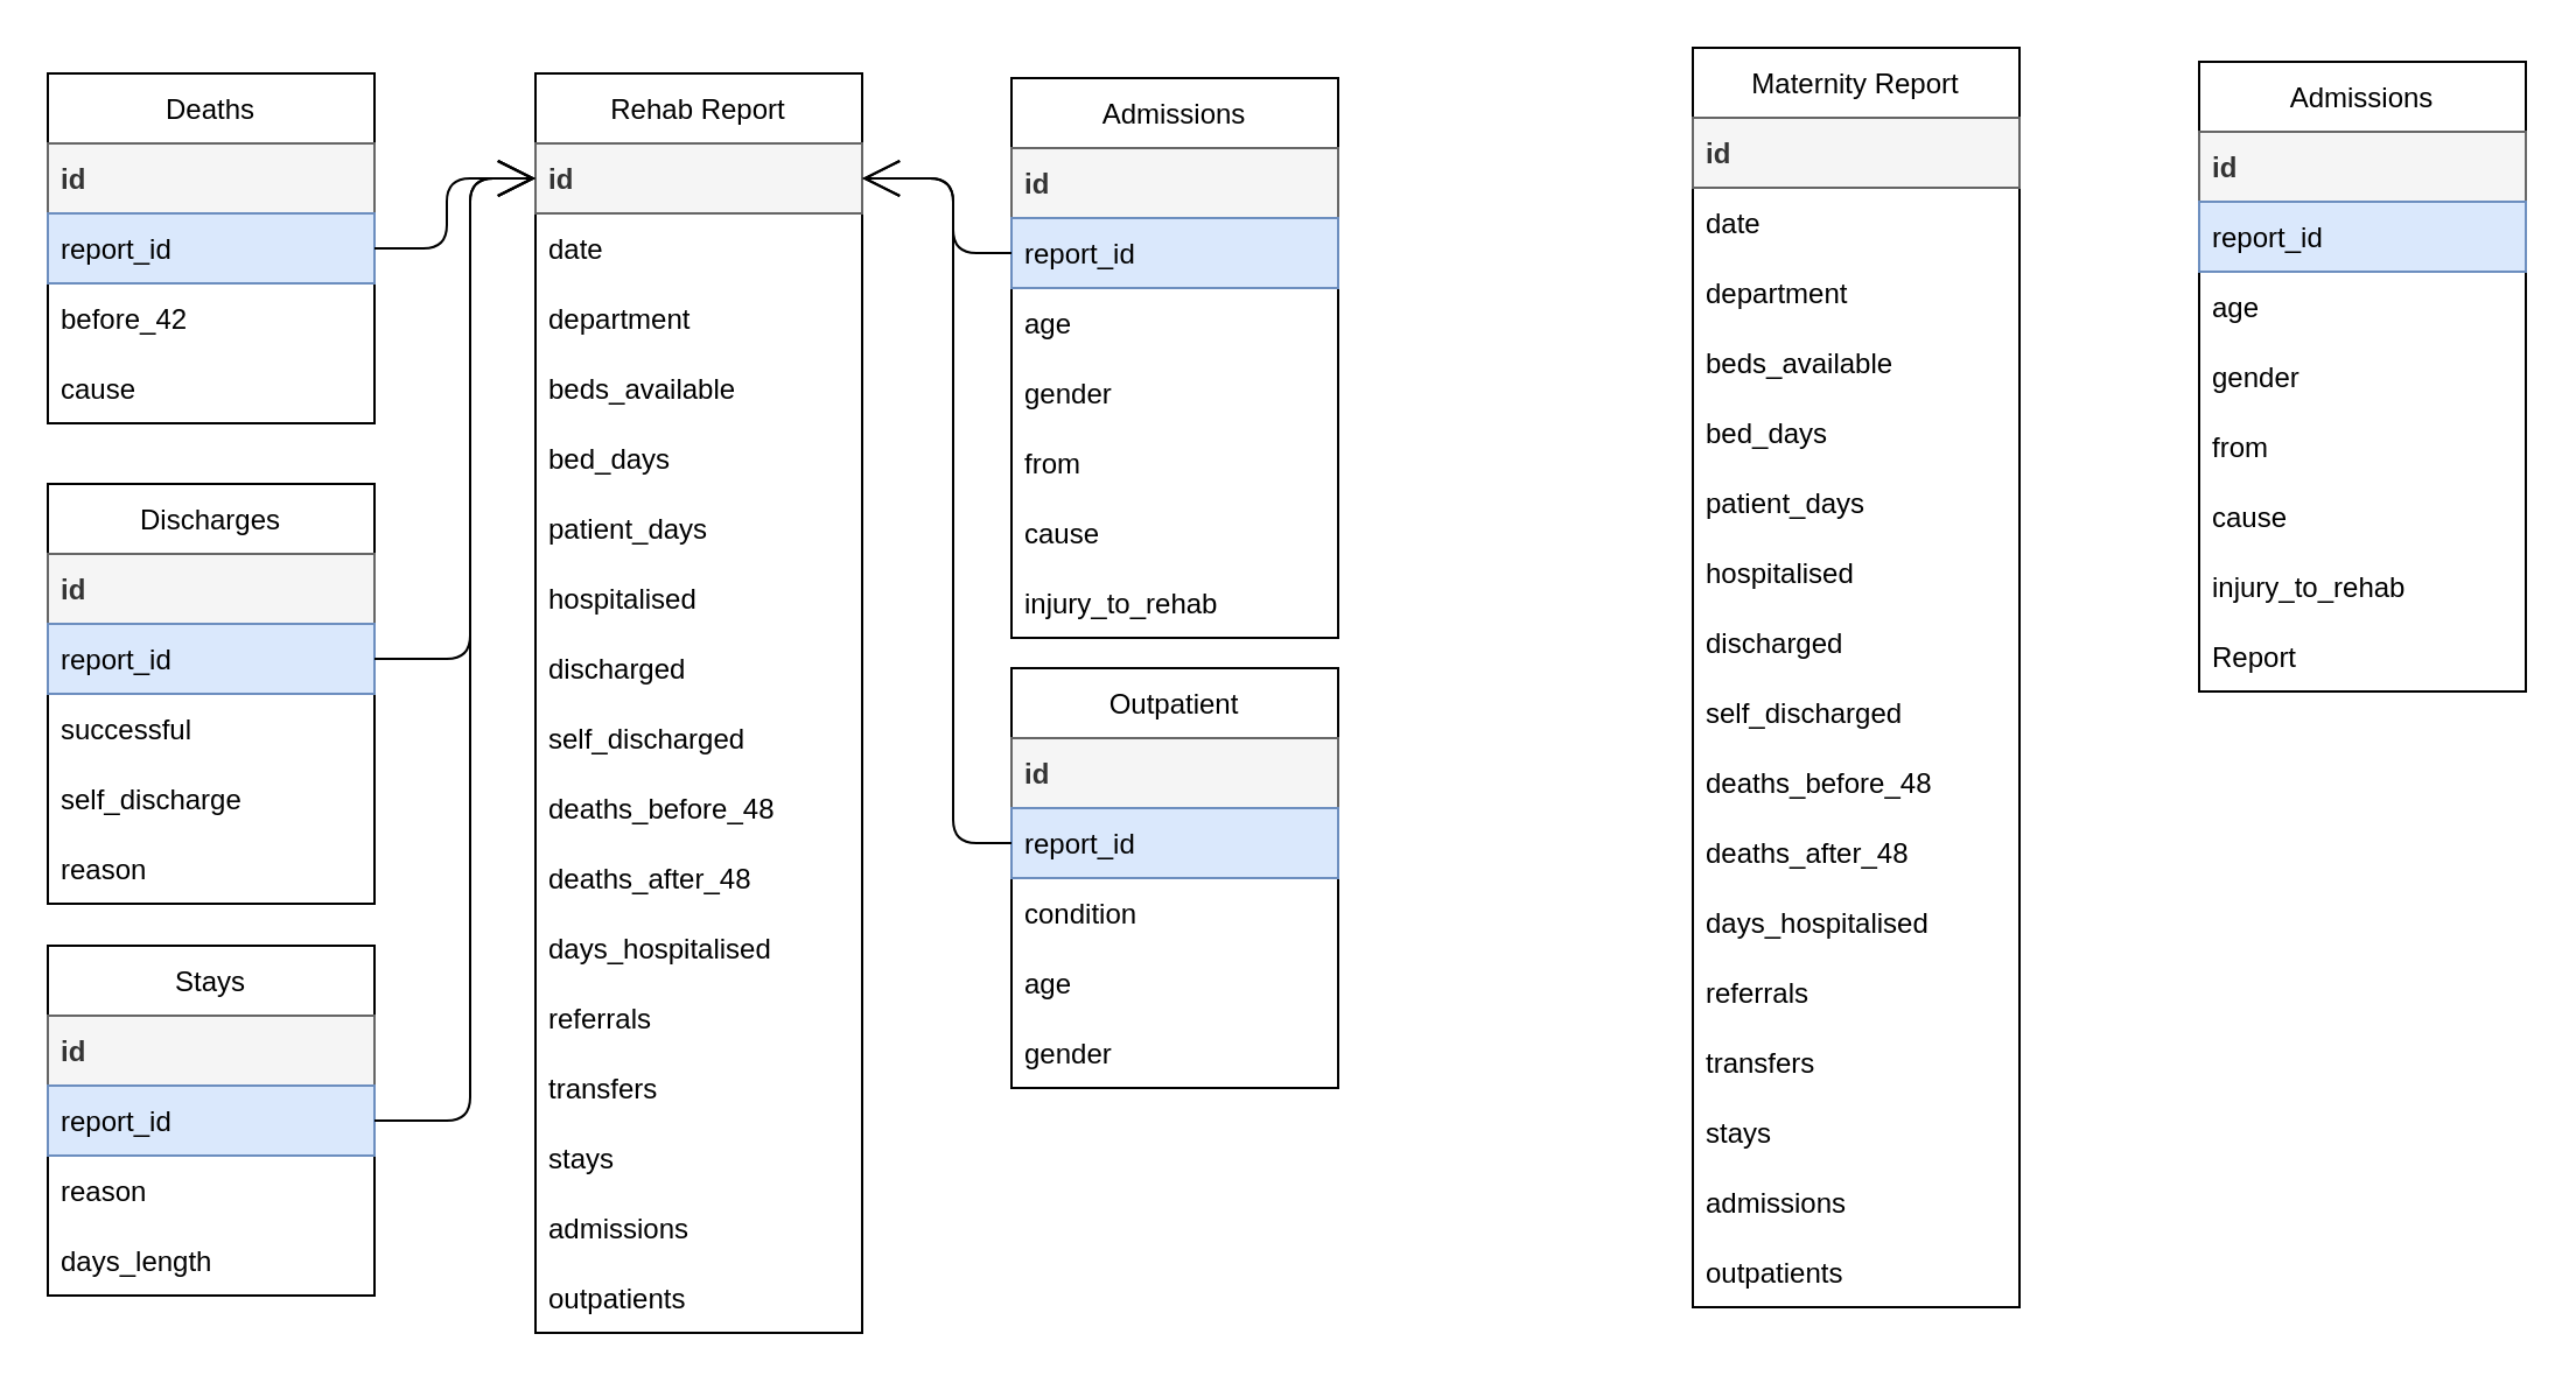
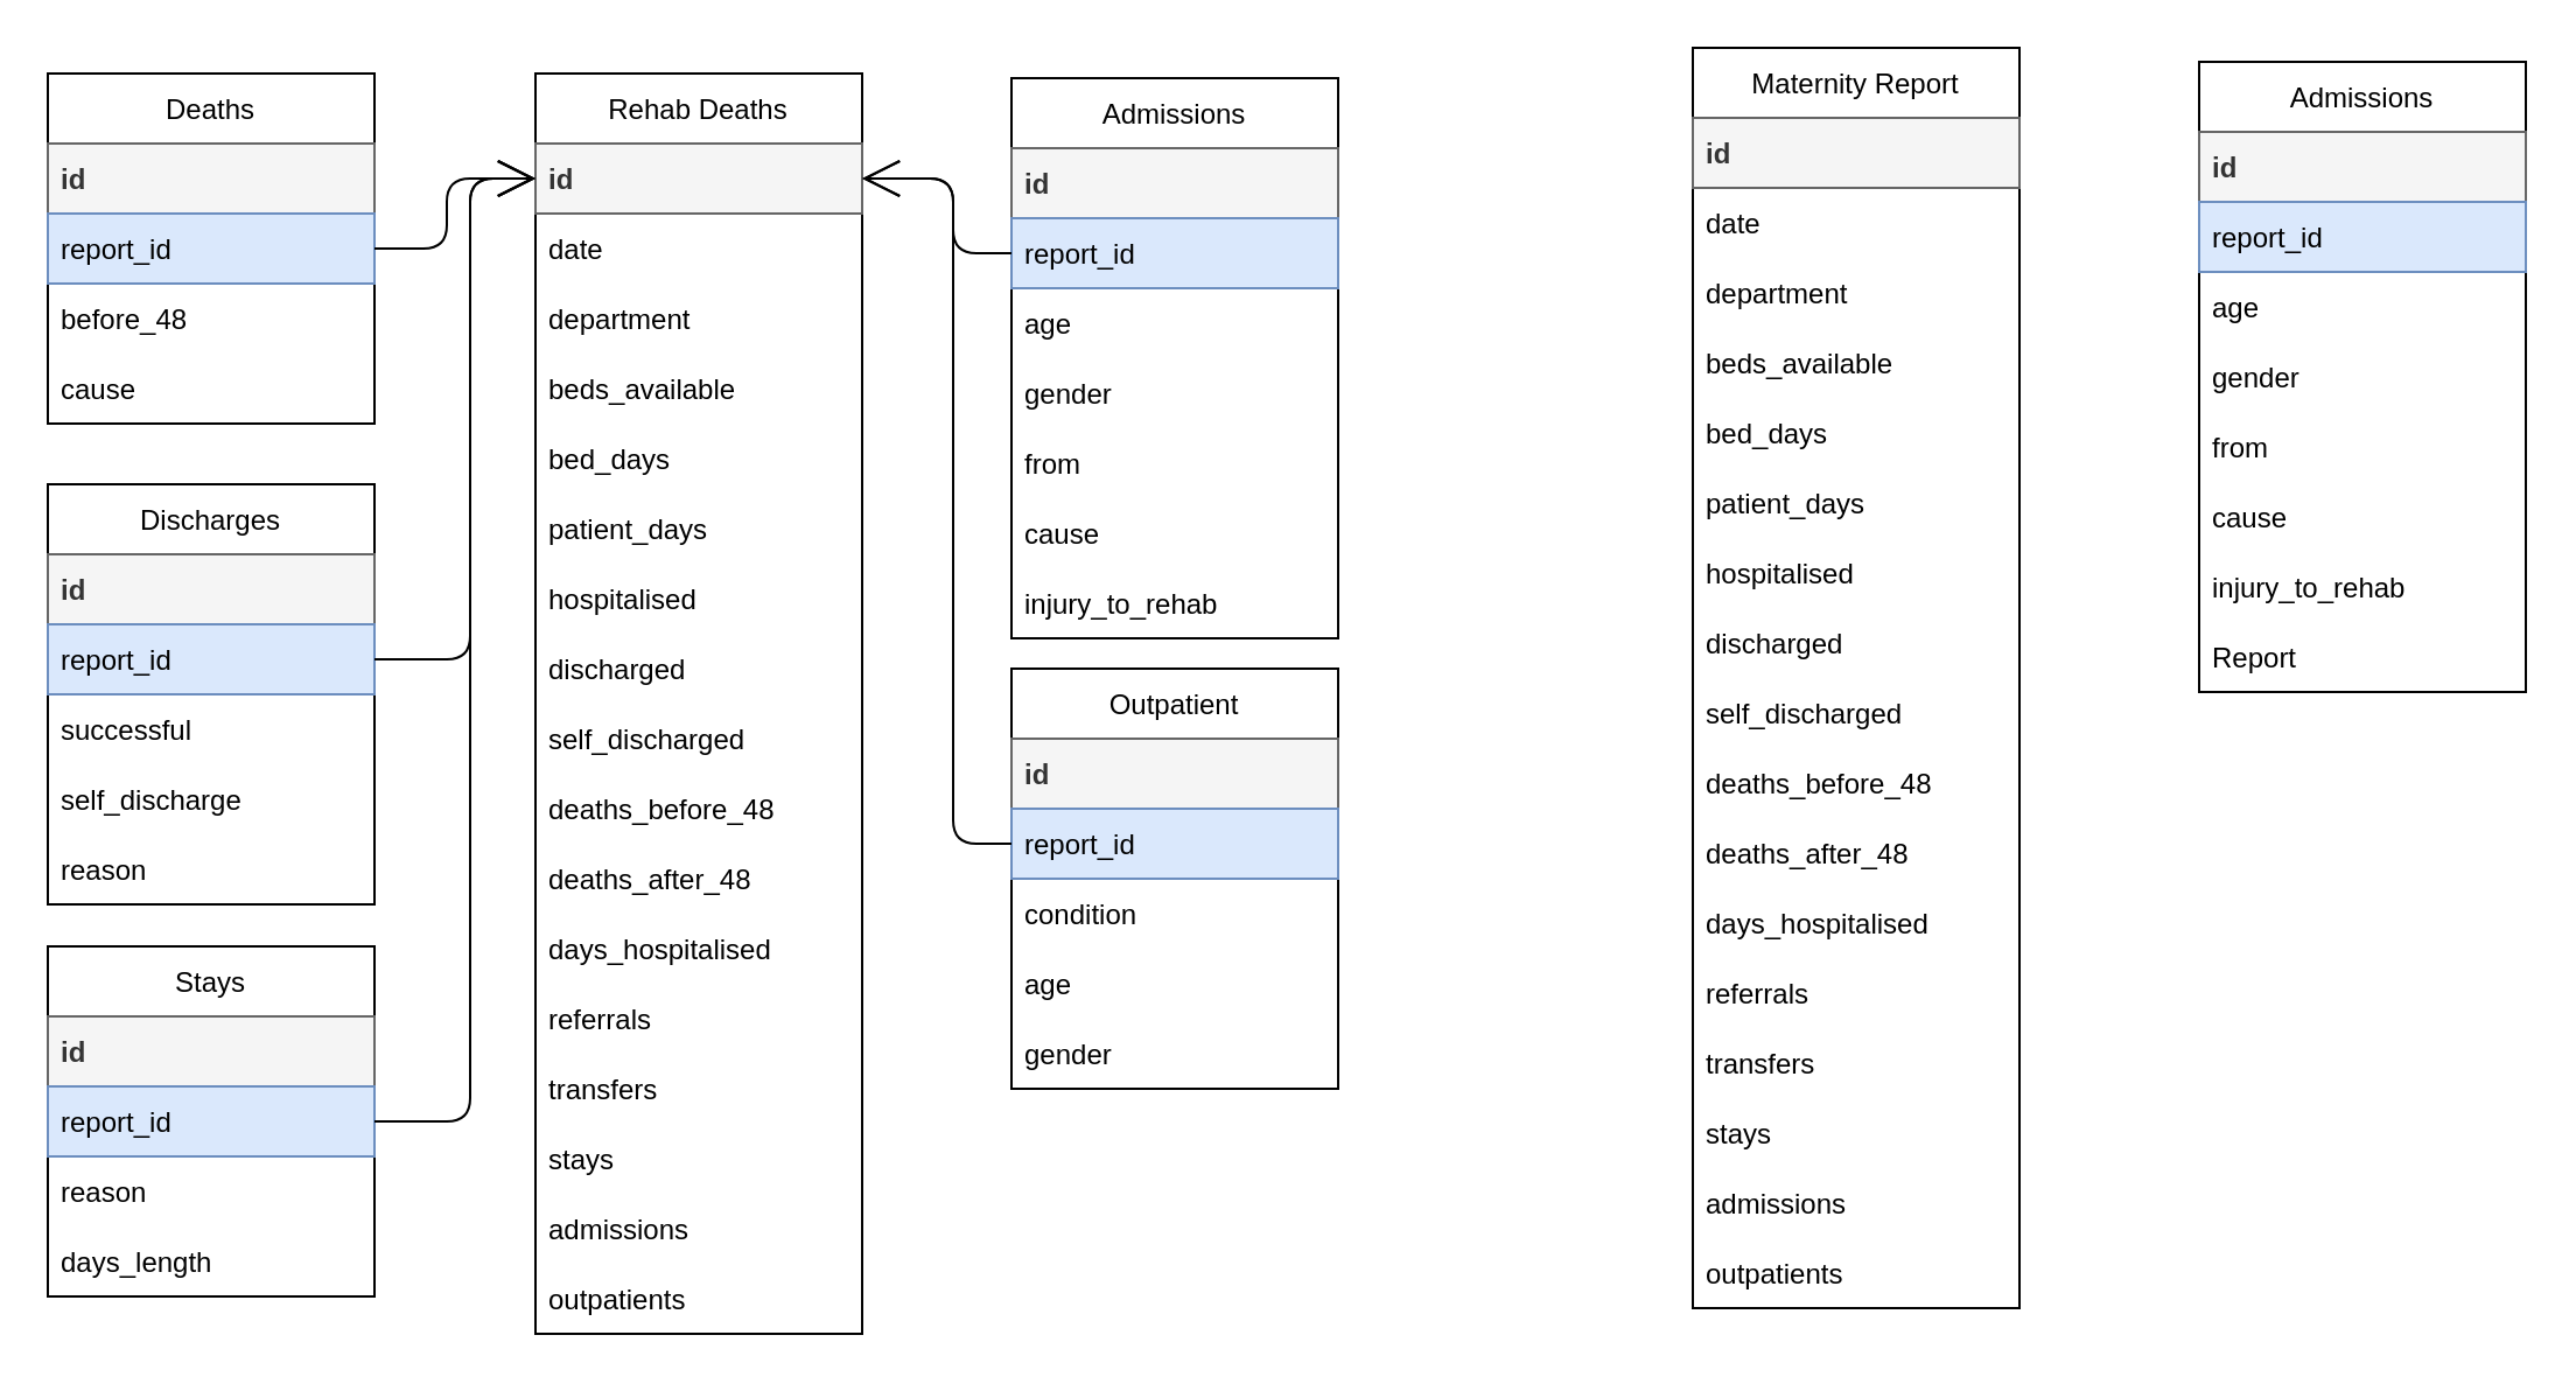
- <mxCell id="2" value="Rehab Report" style="swimlane;fontStyle=0;childLayout=stackLayout;horizontal=1;startSize=30;horizontalStack=0;resizeParent=1;resizeParentMax=0;resizeLast=0;collapsible=1;marginBottom=0;hachureGap=4;pointerEvents=0;" parent="1" vertex="1"><mxGeometry x="229" y="31" width="140" height="540" as="geometry" /></mxCell>
+ <mxCell id="2" value="Rehab Deaths" style="swimlane;fontStyle=0;childLayout=stackLayout;horizontal=1;startSize=30;horizontalStack=0;resizeParent=1;resizeParentMax=0;resizeLast=0;collapsible=1;marginBottom=0;hachureGap=4;pointerEvents=0;" parent="1" vertex="1"><mxGeometry x="229" y="31" width="140" height="540" as="geometry" /></mxCell>
- <mxCell id="23" value="before_42" style="text;strokeColor=none;fillColor=none;align=left;verticalAlign=middle;spacingLeft=4;spacingRight=4;overflow=hidden;points=[[0,0.5],[1,0.5]];portConstraint=eastwest;rotatable=0;" parent="20" vertex="1"><mxGeometry y="90" width="140" height="30" as="geometry" /></mxCell>
+ <mxCell id="23" value="before_48" style="text;strokeColor=none;fillColor=none;align=left;verticalAlign=middle;spacingLeft=4;spacingRight=4;overflow=hidden;points=[[0,0.5],[1,0.5]];portConstraint=eastwest;rotatable=0;" parent="20" vertex="1"><mxGeometry y="90" width="140" height="30" as="geometry" /></mxCell>
